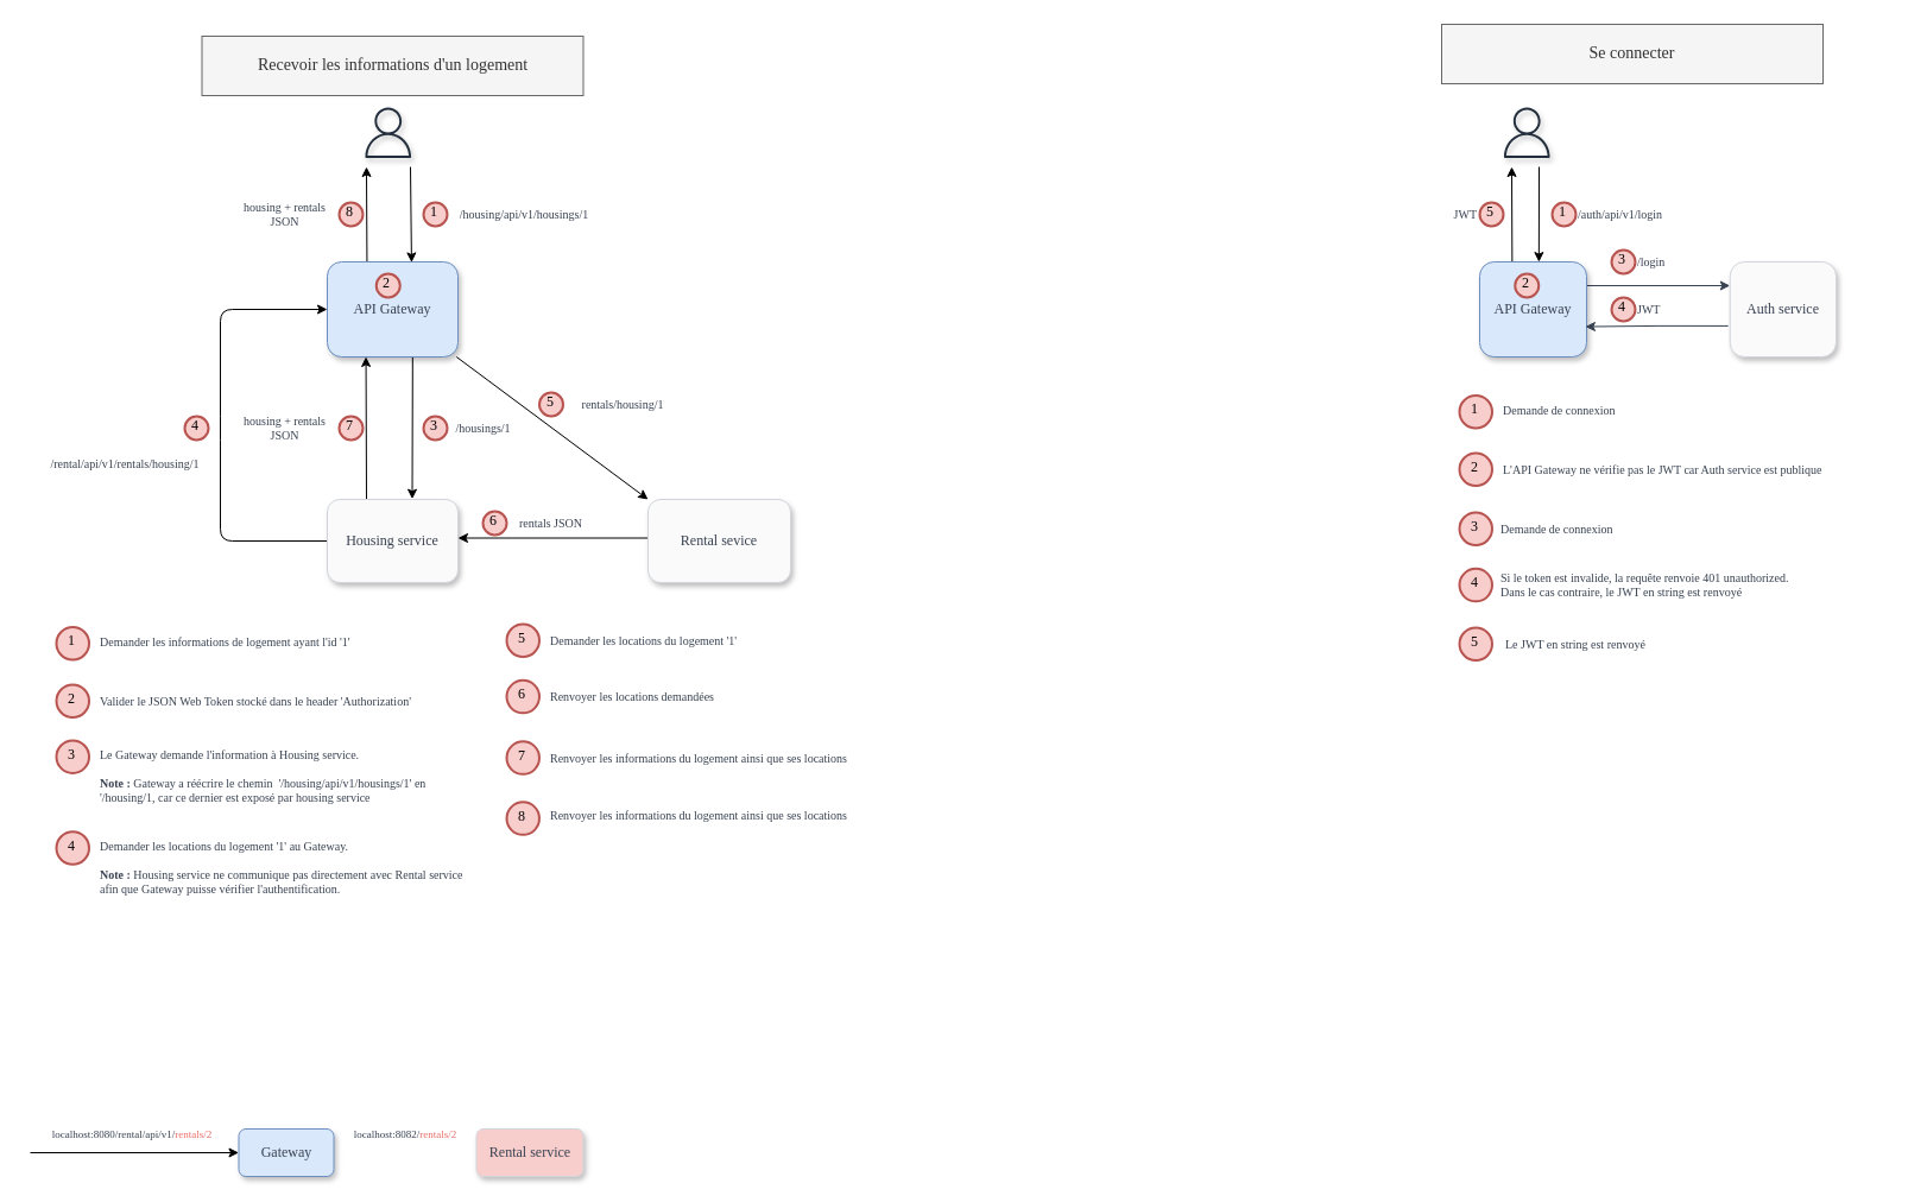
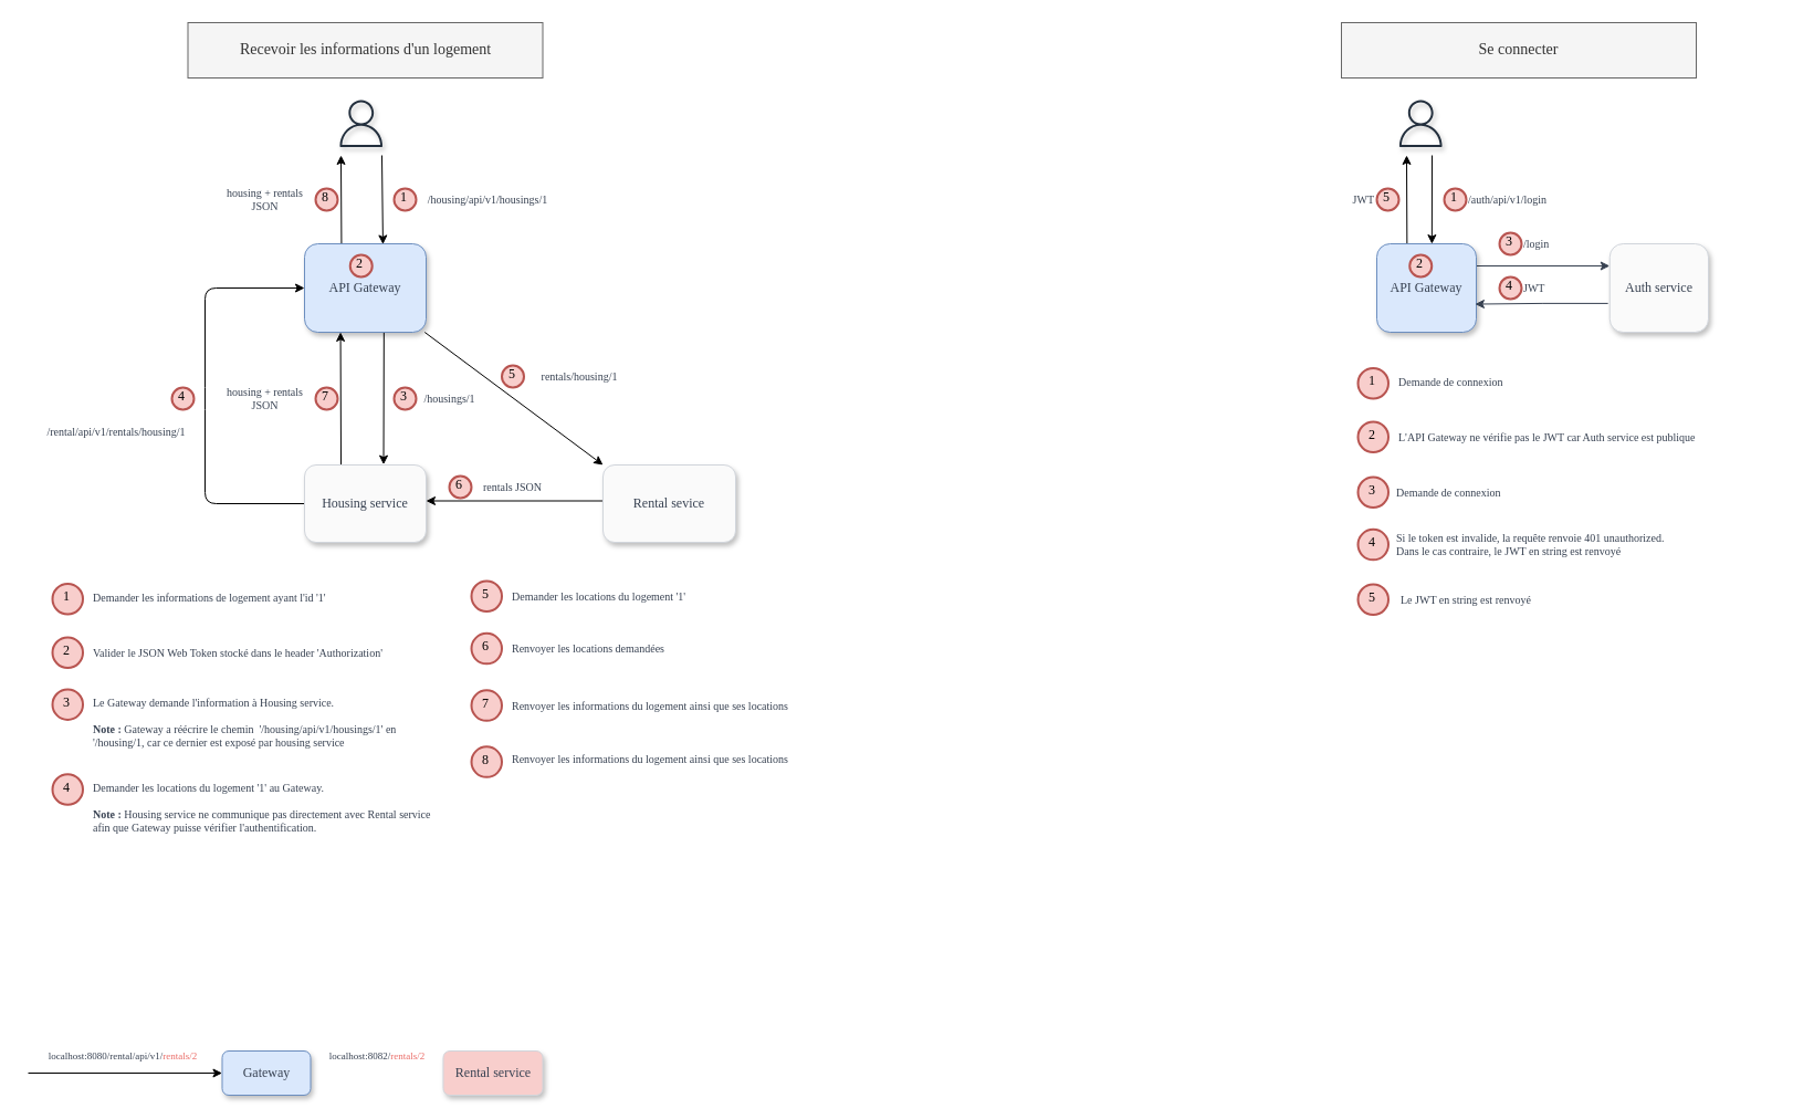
- <mxCell id="21" value="Recevoir les informations d'un logement" style="text;html=1;align=center;verticalAlign=middle;whiteSpace=wrap;rounded=0;fontFamily=Comic Sans MS;fontSize=14;fillColor=#f5f5f5;fontColor=#333333;strokeColor=#666666;" parent="1" vertex="1"><mxGeometry x="169.5" y="30" width="321" height="50" as="geometry" /></mxCell>
+ <mxCell id="21" value="Recevoir les informations d'un logement" style="text;html=1;align=center;verticalAlign=middle;whiteSpace=wrap;rounded=0;fontFamily=Comic Sans MS;fontSize=14;fillColor=#f5f5f5;fontColor=#333333;strokeColor=#666666;" parent="1" vertex="1"><mxGeometry x="169.5" y="20" width="321" height="50" as="geometry" /></mxCell>
